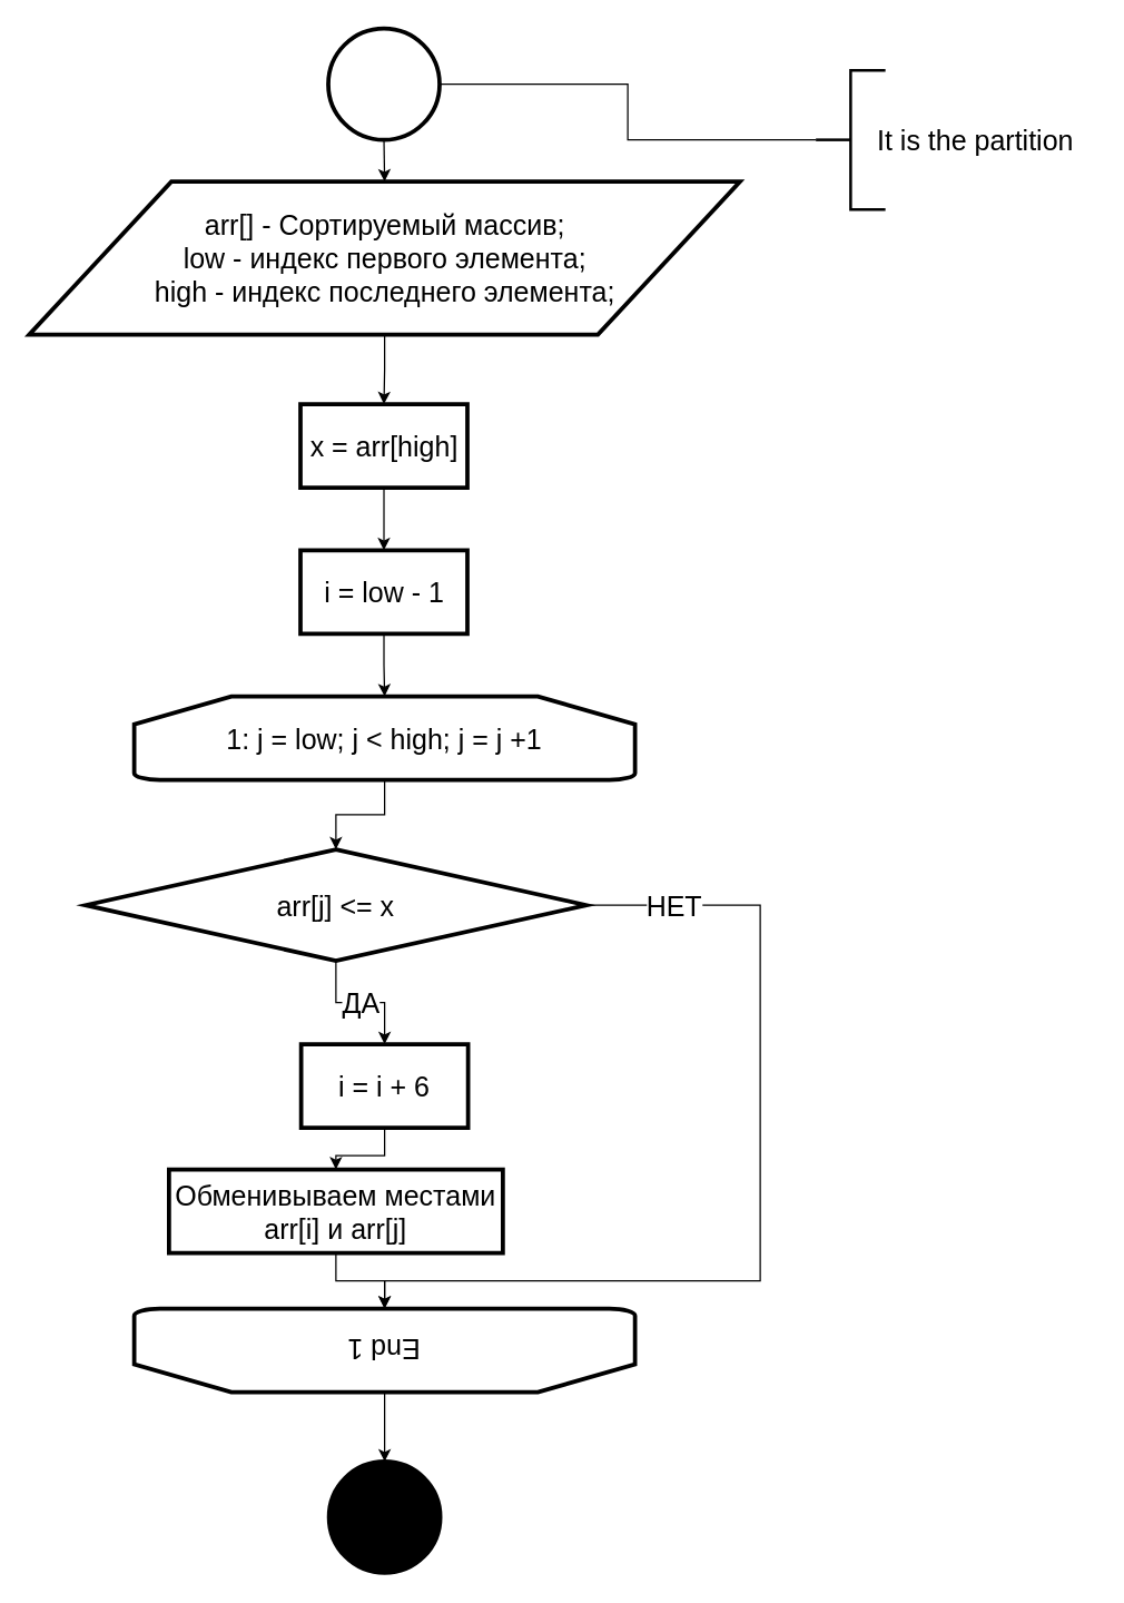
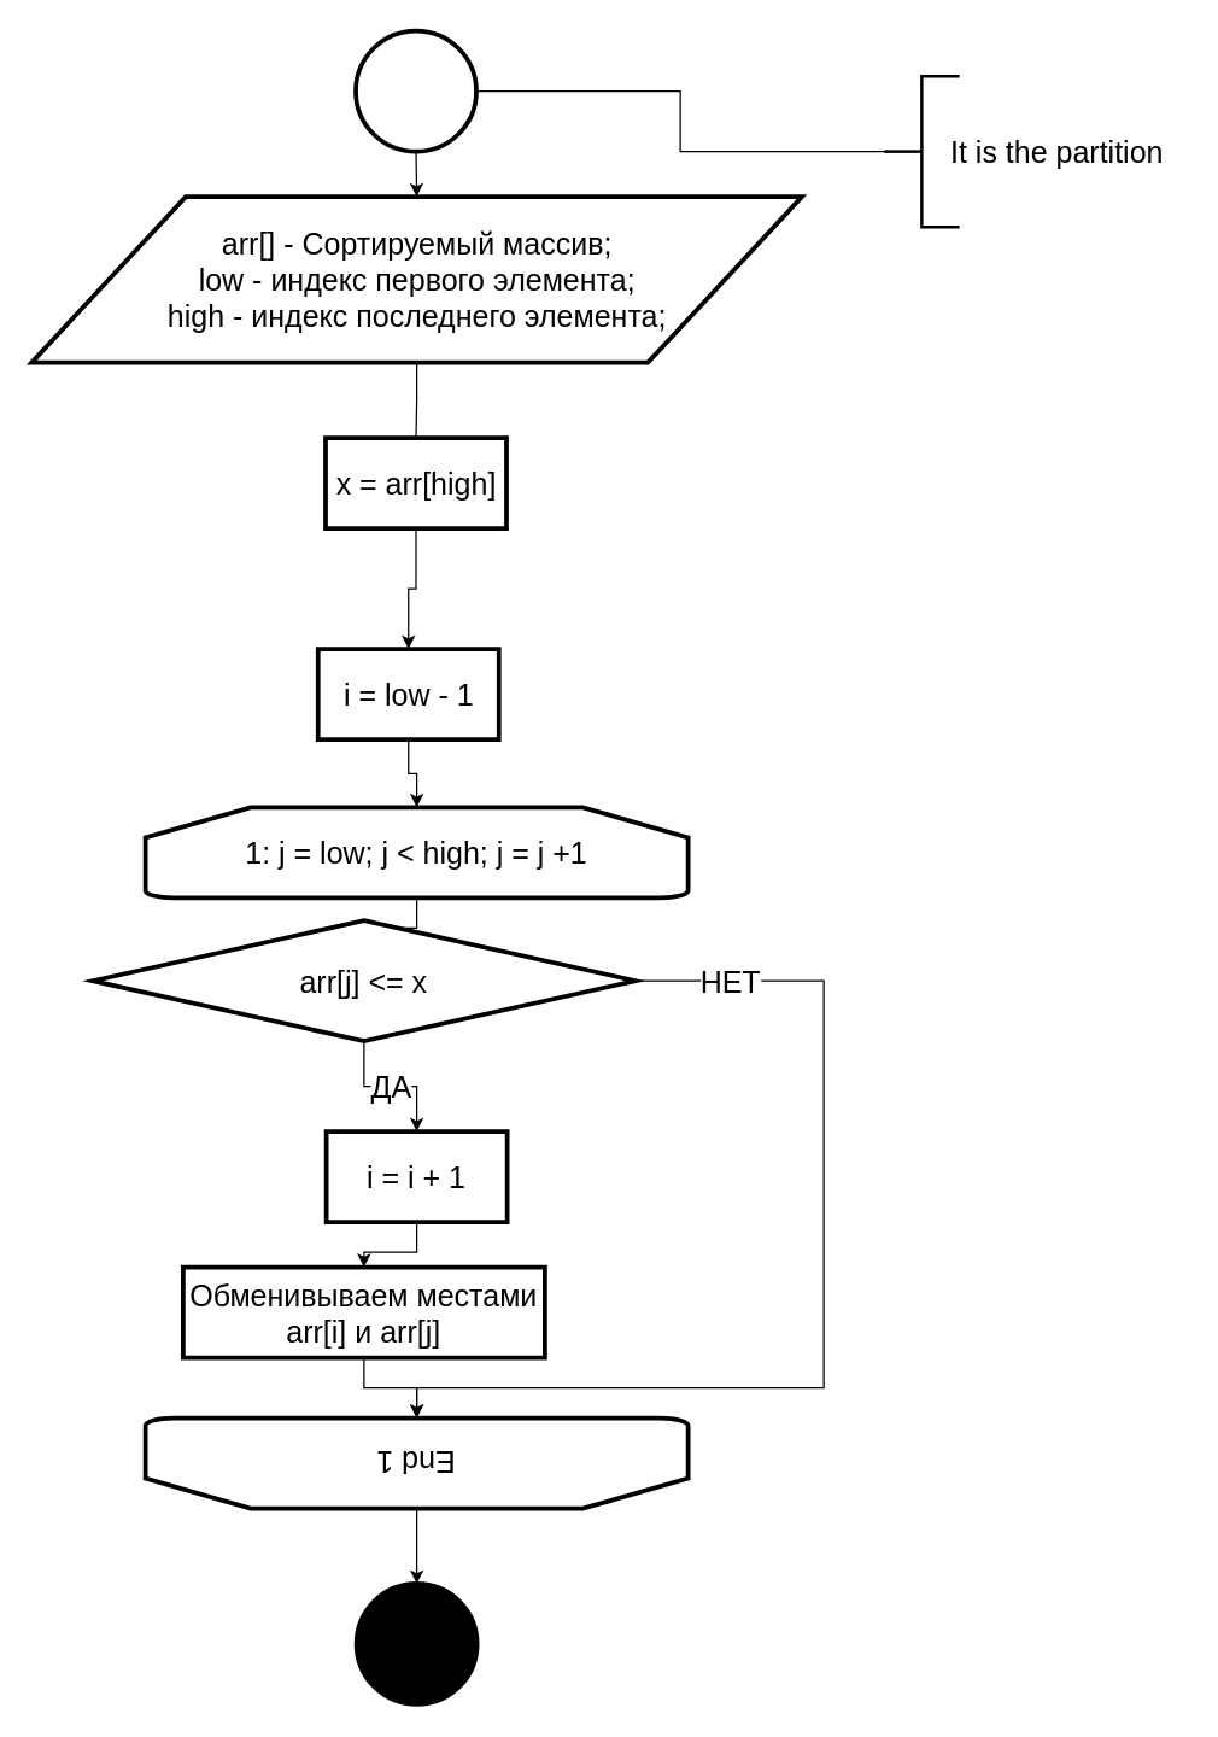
- <mxCell id="9" style="edgeStyle=orthogonalEdgeStyle;rounded=0;orthogonalLoop=1;jettySize=auto;html=1;entryX=0.5;entryY=0;entryDx=0;entryDy=0;" parent="1" source="10" target="5" edge="1"><mxGeometry relative="1" as="geometry" /></mxCell>
+ <mxCell id="9" style="edgeStyle=orthogonalEdgeStyle;rounded=0;orthogonalLoop=1;jettySize=auto;html=1;entryX=0.5;entryY=0;entryDx=0;entryDy=0;endArrow=none;" parent="1" source="10" target="5" edge="1"><mxGeometry relative="1" as="geometry" /></mxCell>
- <mxCell id="7" value="&lt;span style=&quot;font-size: 20px&quot;&gt;i = low - 1&lt;/span&gt;" style="rounded=0;whiteSpace=wrap;html=1;shadow=0;glass=0;strokeWidth=3;" parent="1" vertex="1"><mxGeometry x="215.5" y="395" width="120" height="60" as="geometry" /></mxCell>
+ <mxCell id="7" value="&lt;span style=&quot;font-size: 20px&quot;&gt;i = low - 1&lt;/span&gt;" style="rounded=0;whiteSpace=wrap;html=1;shadow=0;glass=0;strokeWidth=3;" parent="1" vertex="1"><mxGeometry x="210.5" y="430" width="120" height="60" as="geometry" /></mxCell>
- <mxCell id="12" value="&lt;font style=&quot;font-size: 20px&quot;&gt;1: j = low; j &amp;lt; high; j = j +1&lt;/font&gt;" style="strokeWidth=3;html=1;shape=mxgraph.flowchart.loop_limit;whiteSpace=wrap;" parent="1" vertex="1"><mxGeometry x="96" y="500" width="360" height="60" as="geometry" /></mxCell>
+ <mxCell id="12" value="&lt;font style=&quot;font-size: 20px&quot;&gt;1: j = low; j &amp;lt; high; j = j +1&lt;/font&gt;" style="strokeWidth=3;html=1;shape=mxgraph.flowchart.loop_limit;whiteSpace=wrap;" parent="1" vertex="1"><mxGeometry x="96" y="535" width="360" height="60" as="geometry" /></mxCell>
- <mxCell id="19" value="i = i + 6" style="rounded=0;whiteSpace=wrap;html=1;strokeWidth=3;fontSize=20;" parent="1" vertex="1"><mxGeometry x="216" y="750" width="120" height="60" as="geometry" /></mxCell>
+ <mxCell id="19" value="i = i + 1" style="rounded=0;whiteSpace=wrap;html=1;strokeWidth=3;fontSize=20;" parent="1" vertex="1"><mxGeometry x="216" y="750" width="120" height="60" as="geometry" /></mxCell>
